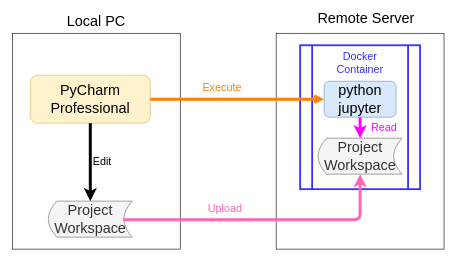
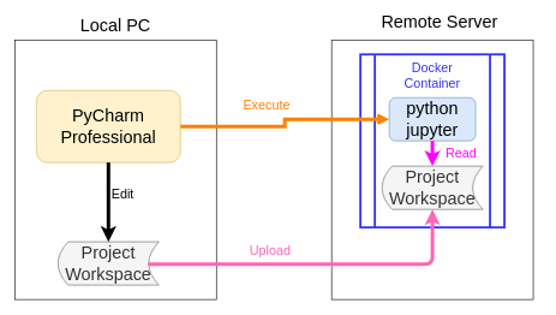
- <mxCell id="4" value="PyCharm Professional" style="rounded=1;whiteSpace=wrap;html=1;fontSize=24;fillColor=#fff2cc;strokeColor=#d6b656;" parent="1" vertex="1"><mxGeometry x="50" y="125" width="200" height="80" as="geometry" /></mxCell>
+ <mxCell id="4" value="PyCharm Professional" style="rounded=1;whiteSpace=wrap;html=1;fontSize=24;fillColor=#fff2cc;strokeColor=#d6b656;" parent="1" vertex="1"><mxGeometry x="50" y="125" width="200" height="100" as="geometry" /></mxCell>
